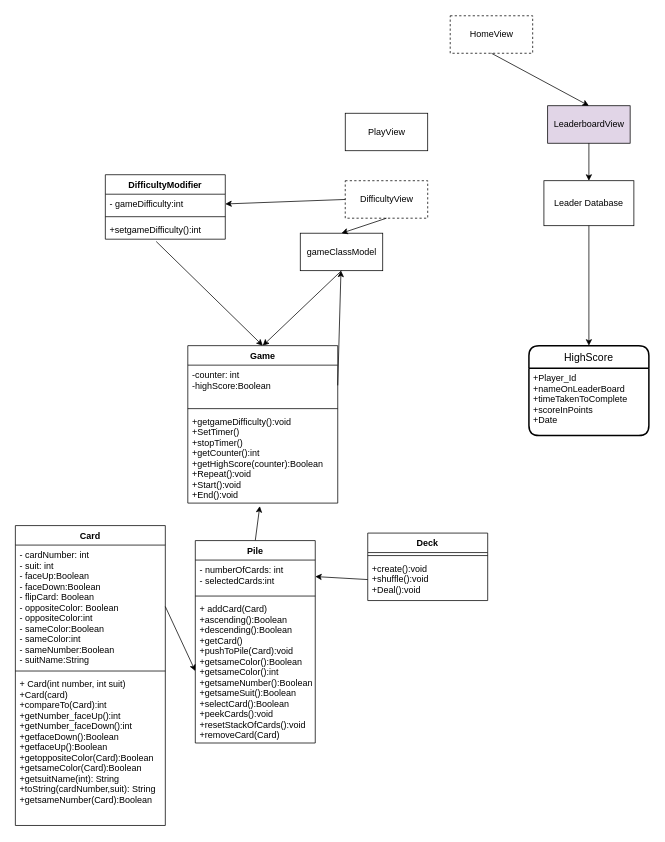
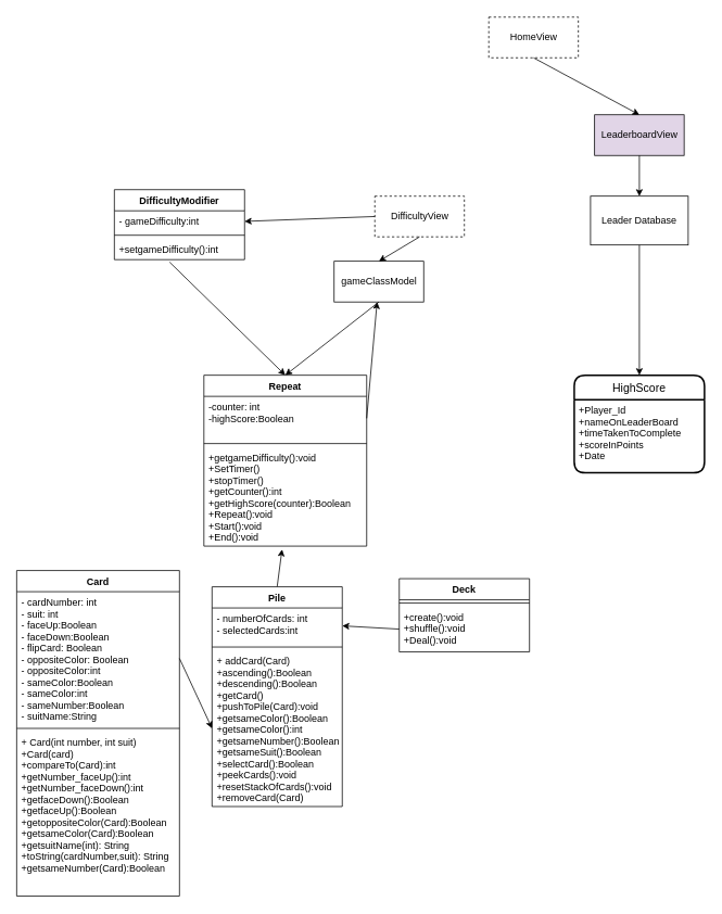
- <mxCell id="4" value="PlayView" style="html=1;" parent="1" vertex="1"><mxGeometry x="460" y="150" width="110" height="50" as="geometry" /></mxCell>
- <mxCell id="7" value="gameClassModel" style="html=1;" parent="1" vertex="1"><mxGeometry x="400" y="310" width="110" height="50" as="geometry" /></mxCell>
+ <mxCell id="7" value="gameClassModel" style="html=1;" parent="1" vertex="1"><mxGeometry x="410" y="320" width="110" height="50" as="geometry" /></mxCell>
- <mxCell id="14" value="Game" style="swimlane;fontStyle=1;align=center;verticalAlign=top;childLayout=stackLayout;horizontal=1;startSize=26;horizontalStack=0;resizeParent=1;resizeParentMax=0;resizeLast=0;collapsible=1;marginBottom=0;" parent="1" vertex="1"><mxGeometry x="250" y="460" width="200" height="210" as="geometry" /></mxCell>
+ <mxCell id="14" value="Repeat" style="swimlane;fontStyle=1;align=center;verticalAlign=top;childLayout=stackLayout;horizontal=1;startSize=26;horizontalStack=0;resizeParent=1;resizeParentMax=0;resizeLast=0;collapsible=1;marginBottom=0;" parent="1" vertex="1"><mxGeometry x="250" y="460" width="200" height="210" as="geometry" /></mxCell>
